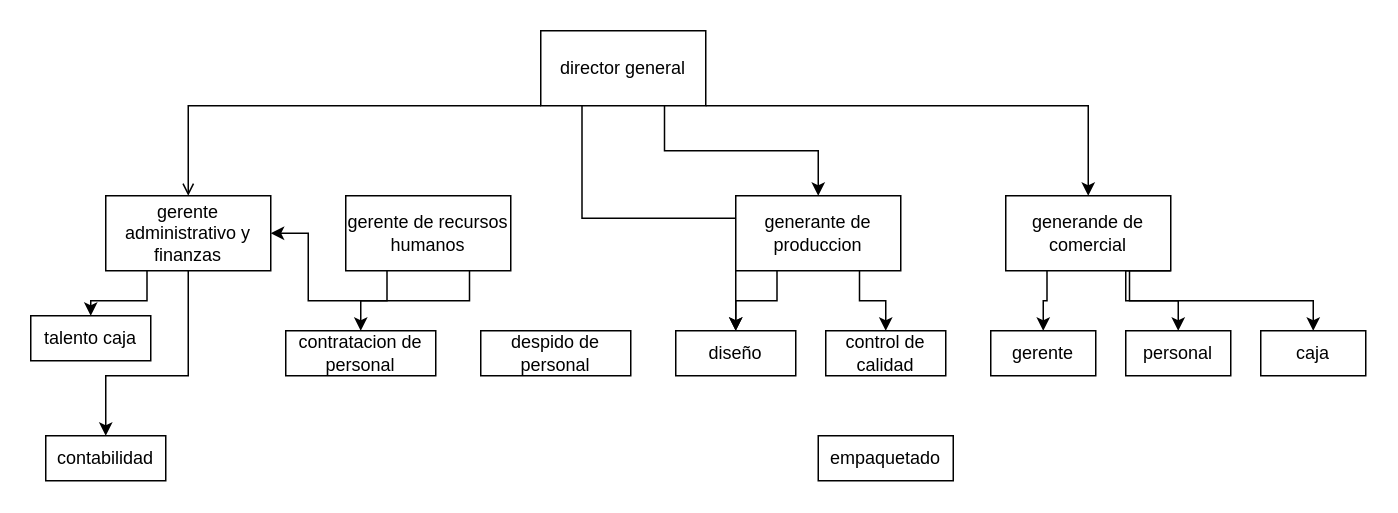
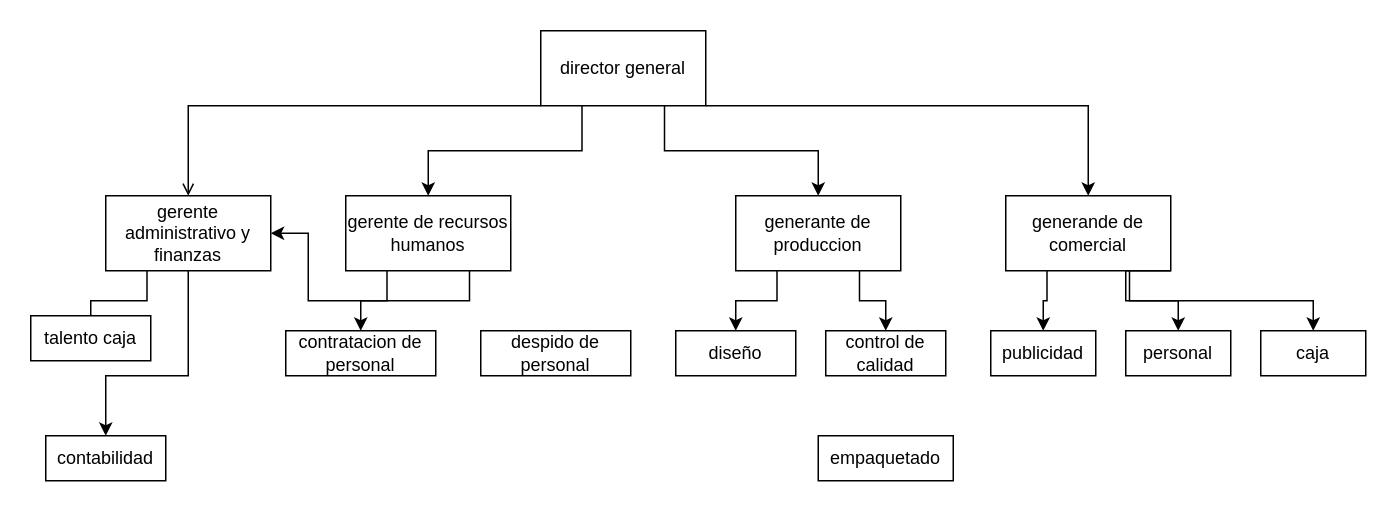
- <mxCell id="4" style="edgeStyle=orthogonalEdgeStyle;rounded=0;orthogonalLoop=1;jettySize=auto;html=1;exitX=0.25;exitY=1;exitDx=0;exitDy=0;" edge="1" parent="1" source="6" target="24"><mxGeometry relative="1" as="geometry" /></mxCell>
+ <mxCell id="4" style="edgeStyle=orthogonalEdgeStyle;rounded=0;orthogonalLoop=1;jettySize=auto;html=1;exitX=0.25;exitY=1;exitDx=0;exitDy=0;entryX=0.5;entryY=0;entryDx=0;entryDy=0;" edge="1" parent="1" source="6" target="12"><mxGeometry relative="1" as="geometry" /></mxCell>
- <mxCell id="13" style="edgeStyle=orthogonalEdgeStyle;rounded=0;orthogonalLoop=1;jettySize=auto;html=1;exitX=0.25;exitY=1;exitDx=0;exitDy=0;entryX=0.5;entryY=0;entryDx=0;entryDy=0;" edge="1" parent="1" source="15" target="20"><mxGeometry relative="1" as="geometry" /></mxCell>
+ <mxCell id="13" style="edgeStyle=orthogonalEdgeStyle;rounded=0;orthogonalLoop=1;jettySize=auto;html=1;exitX=0.25;exitY=1;exitDx=0;exitDy=0;entryX=0.5;entryY=0;entryDx=0;entryDy=0;endArrow=none;" edge="1" parent="1" source="15" target="20"><mxGeometry relative="1" as="geometry" /></mxCell>
- <mxCell id="27" value="gerente" style="rounded=0;whiteSpace=wrap;html=1;" vertex="1" parent="1"><mxGeometry x="660" y="220" width="70" height="30" as="geometry" /></mxCell>
+ <mxCell id="27" value="publicidad" style="rounded=0;whiteSpace=wrap;html=1;" vertex="1" parent="1"><mxGeometry x="660" y="220" width="70" height="30" as="geometry" /></mxCell>
